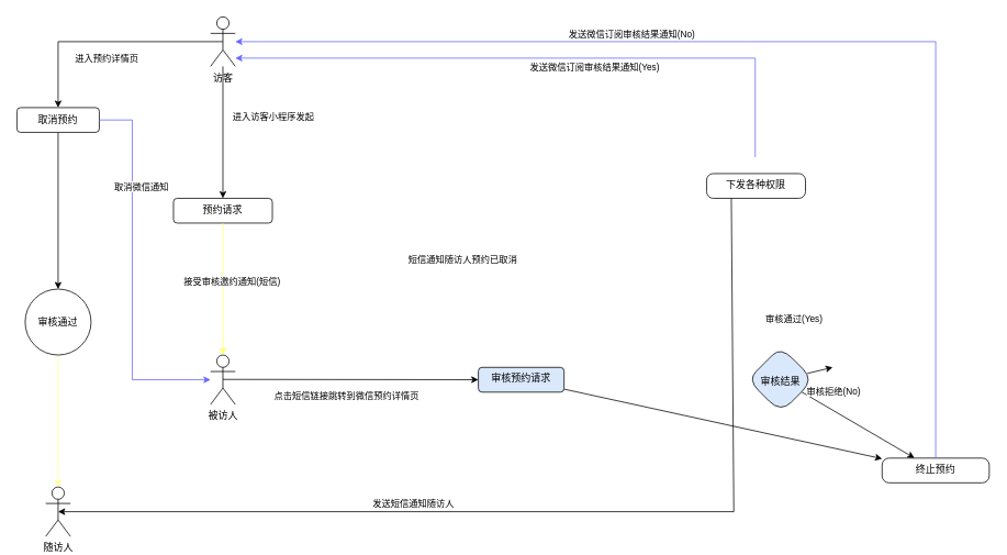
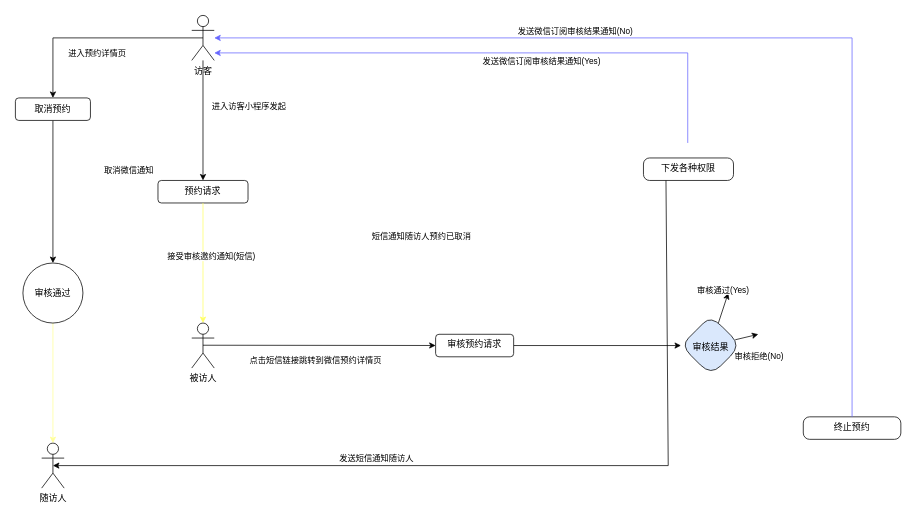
- <mxCell id="31" value="" style="edgeStyle=none;rounded=0;orthogonalLoop=1;jettySize=auto;html=1;exitX=1;exitY=0.5;exitDx=0;exitDy=0;strokeColor=#6666FF;" edge="1" parent="1" source="28" target="3"><mxGeometry relative="1" as="geometry"><mxPoint x="200" y="440" as="targetPoint" /><Array as="points"><mxPoint x="160" y="145" /><mxPoint x="160" y="460" /></Array></mxGeometry></mxCell>
- <mxCell id="10" value="审核预约请求" style="rounded=1;whiteSpace=wrap;html=1;verticalAlign=top;fillColor=#dae8fc;" vertex="1" parent="1"><mxGeometry x="580" y="445" width="104" height="30" as="geometry" /></mxCell>
+ <mxCell id="10" value="审核预约请求" style="rounded=1;whiteSpace=wrap;html=1;verticalAlign=top;" vertex="1" parent="1"><mxGeometry x="580" y="445" width="104" height="30" as="geometry" /></mxCell>
- <mxCell id="9" value="" style="edgeStyle=none;rounded=0;orthogonalLoop=1;jettySize=auto;html=1;" edge="1" parent="1" source="10" target="18"><mxGeometry relative="1" as="geometry" /></mxCell>
+ <mxCell id="9" value="" style="edgeStyle=none;rounded=0;orthogonalLoop=1;jettySize=auto;html=1;" edge="1" parent="1" source="10" target="15"><mxGeometry relative="1" as="geometry" /></mxCell>
- <mxCell id="14" value="" style="edgeStyle=none;rounded=0;orthogonalLoop=1;jettySize=auto;html=1;" edge="1" parent="1" source="15" target="18"><mxGeometry relative="1" as="geometry" /></mxCell>
+ <mxCell id="14" value="" style="edgeStyle=none;rounded=0;orthogonalLoop=1;jettySize=auto;html=1;" edge="1" parent="1" source="15" target="17"><mxGeometry relative="1" as="geometry" /></mxCell>
